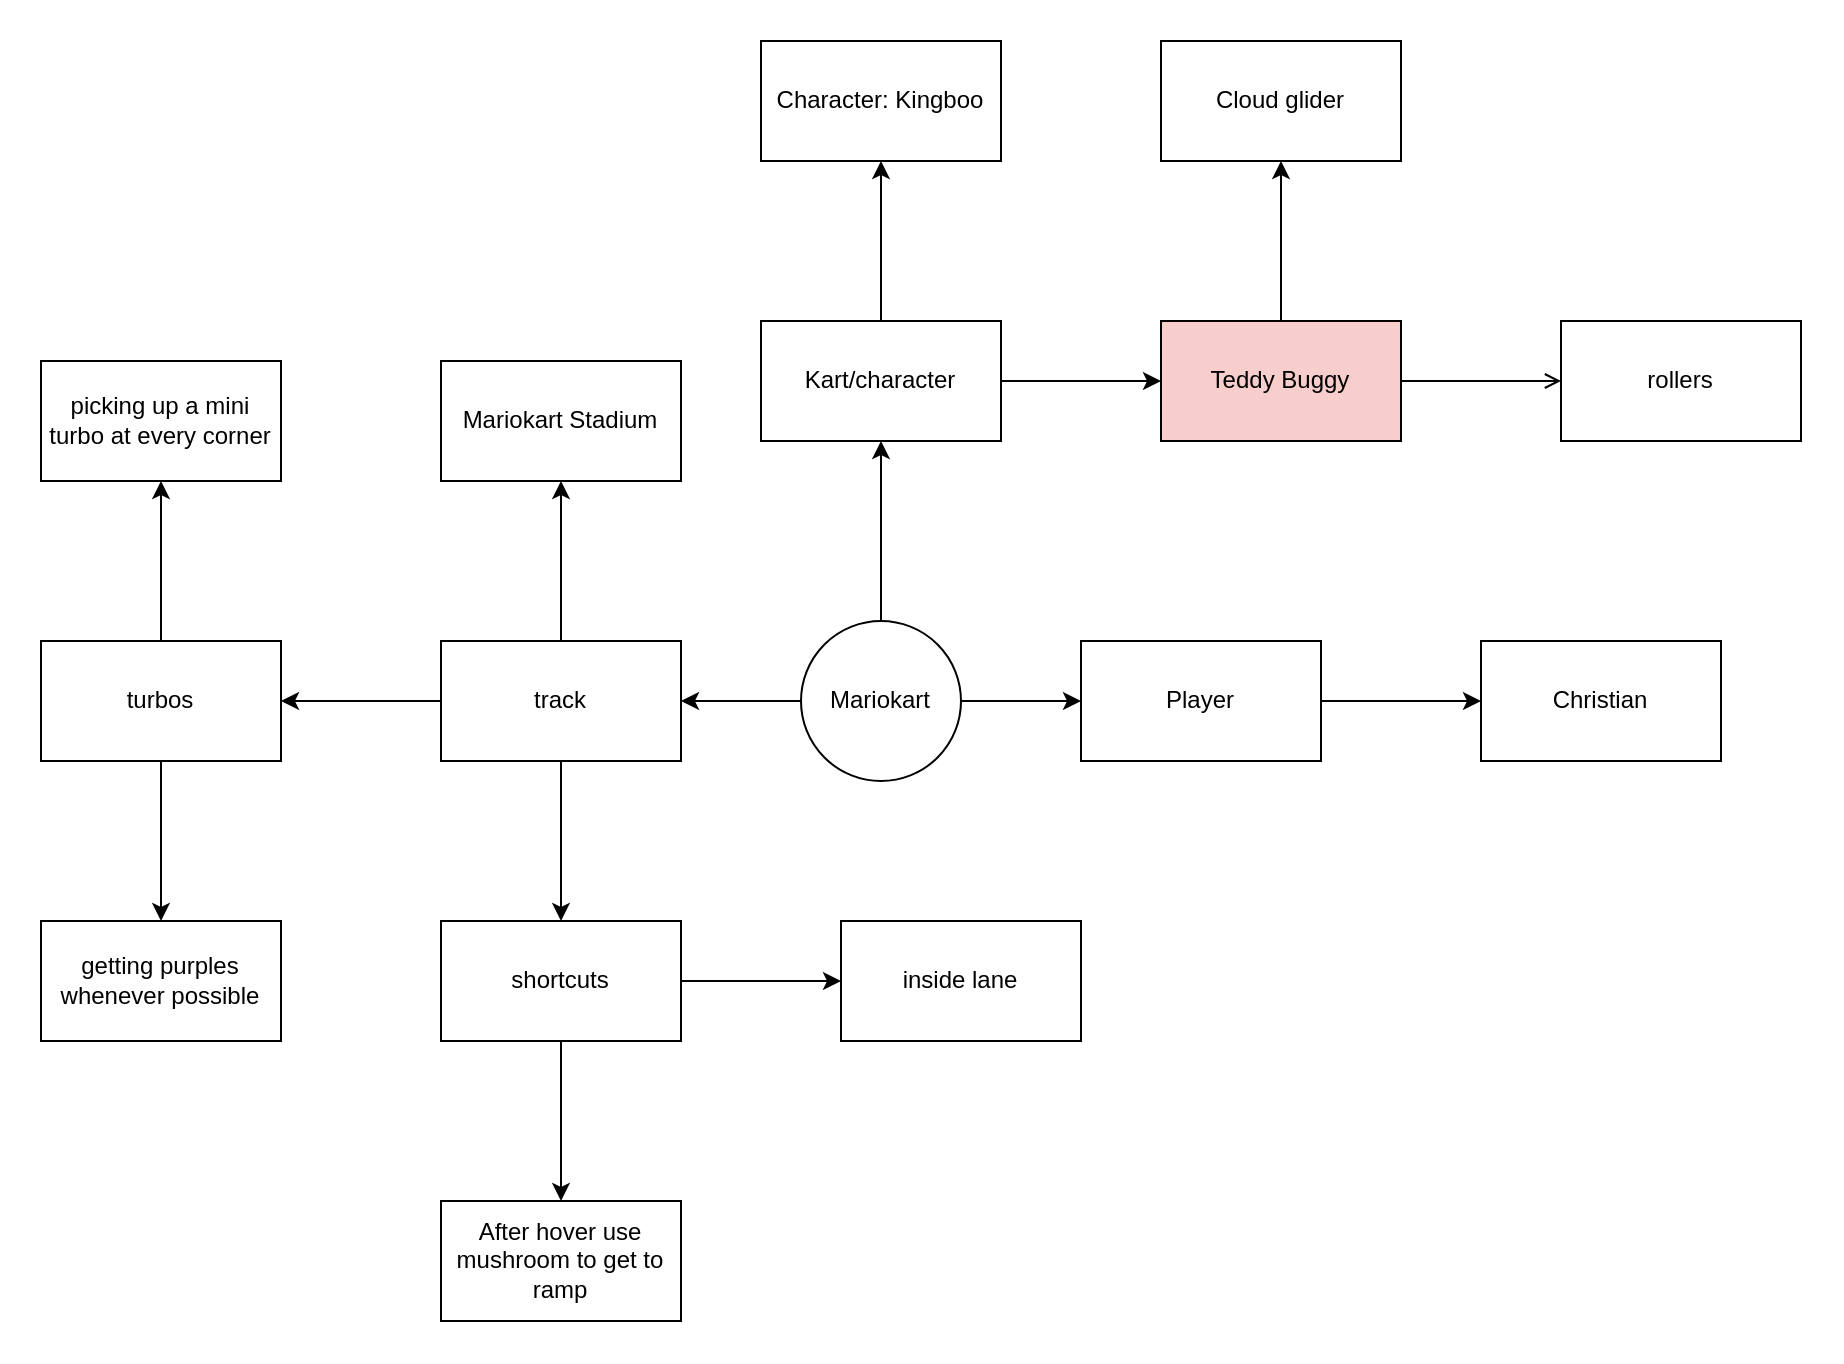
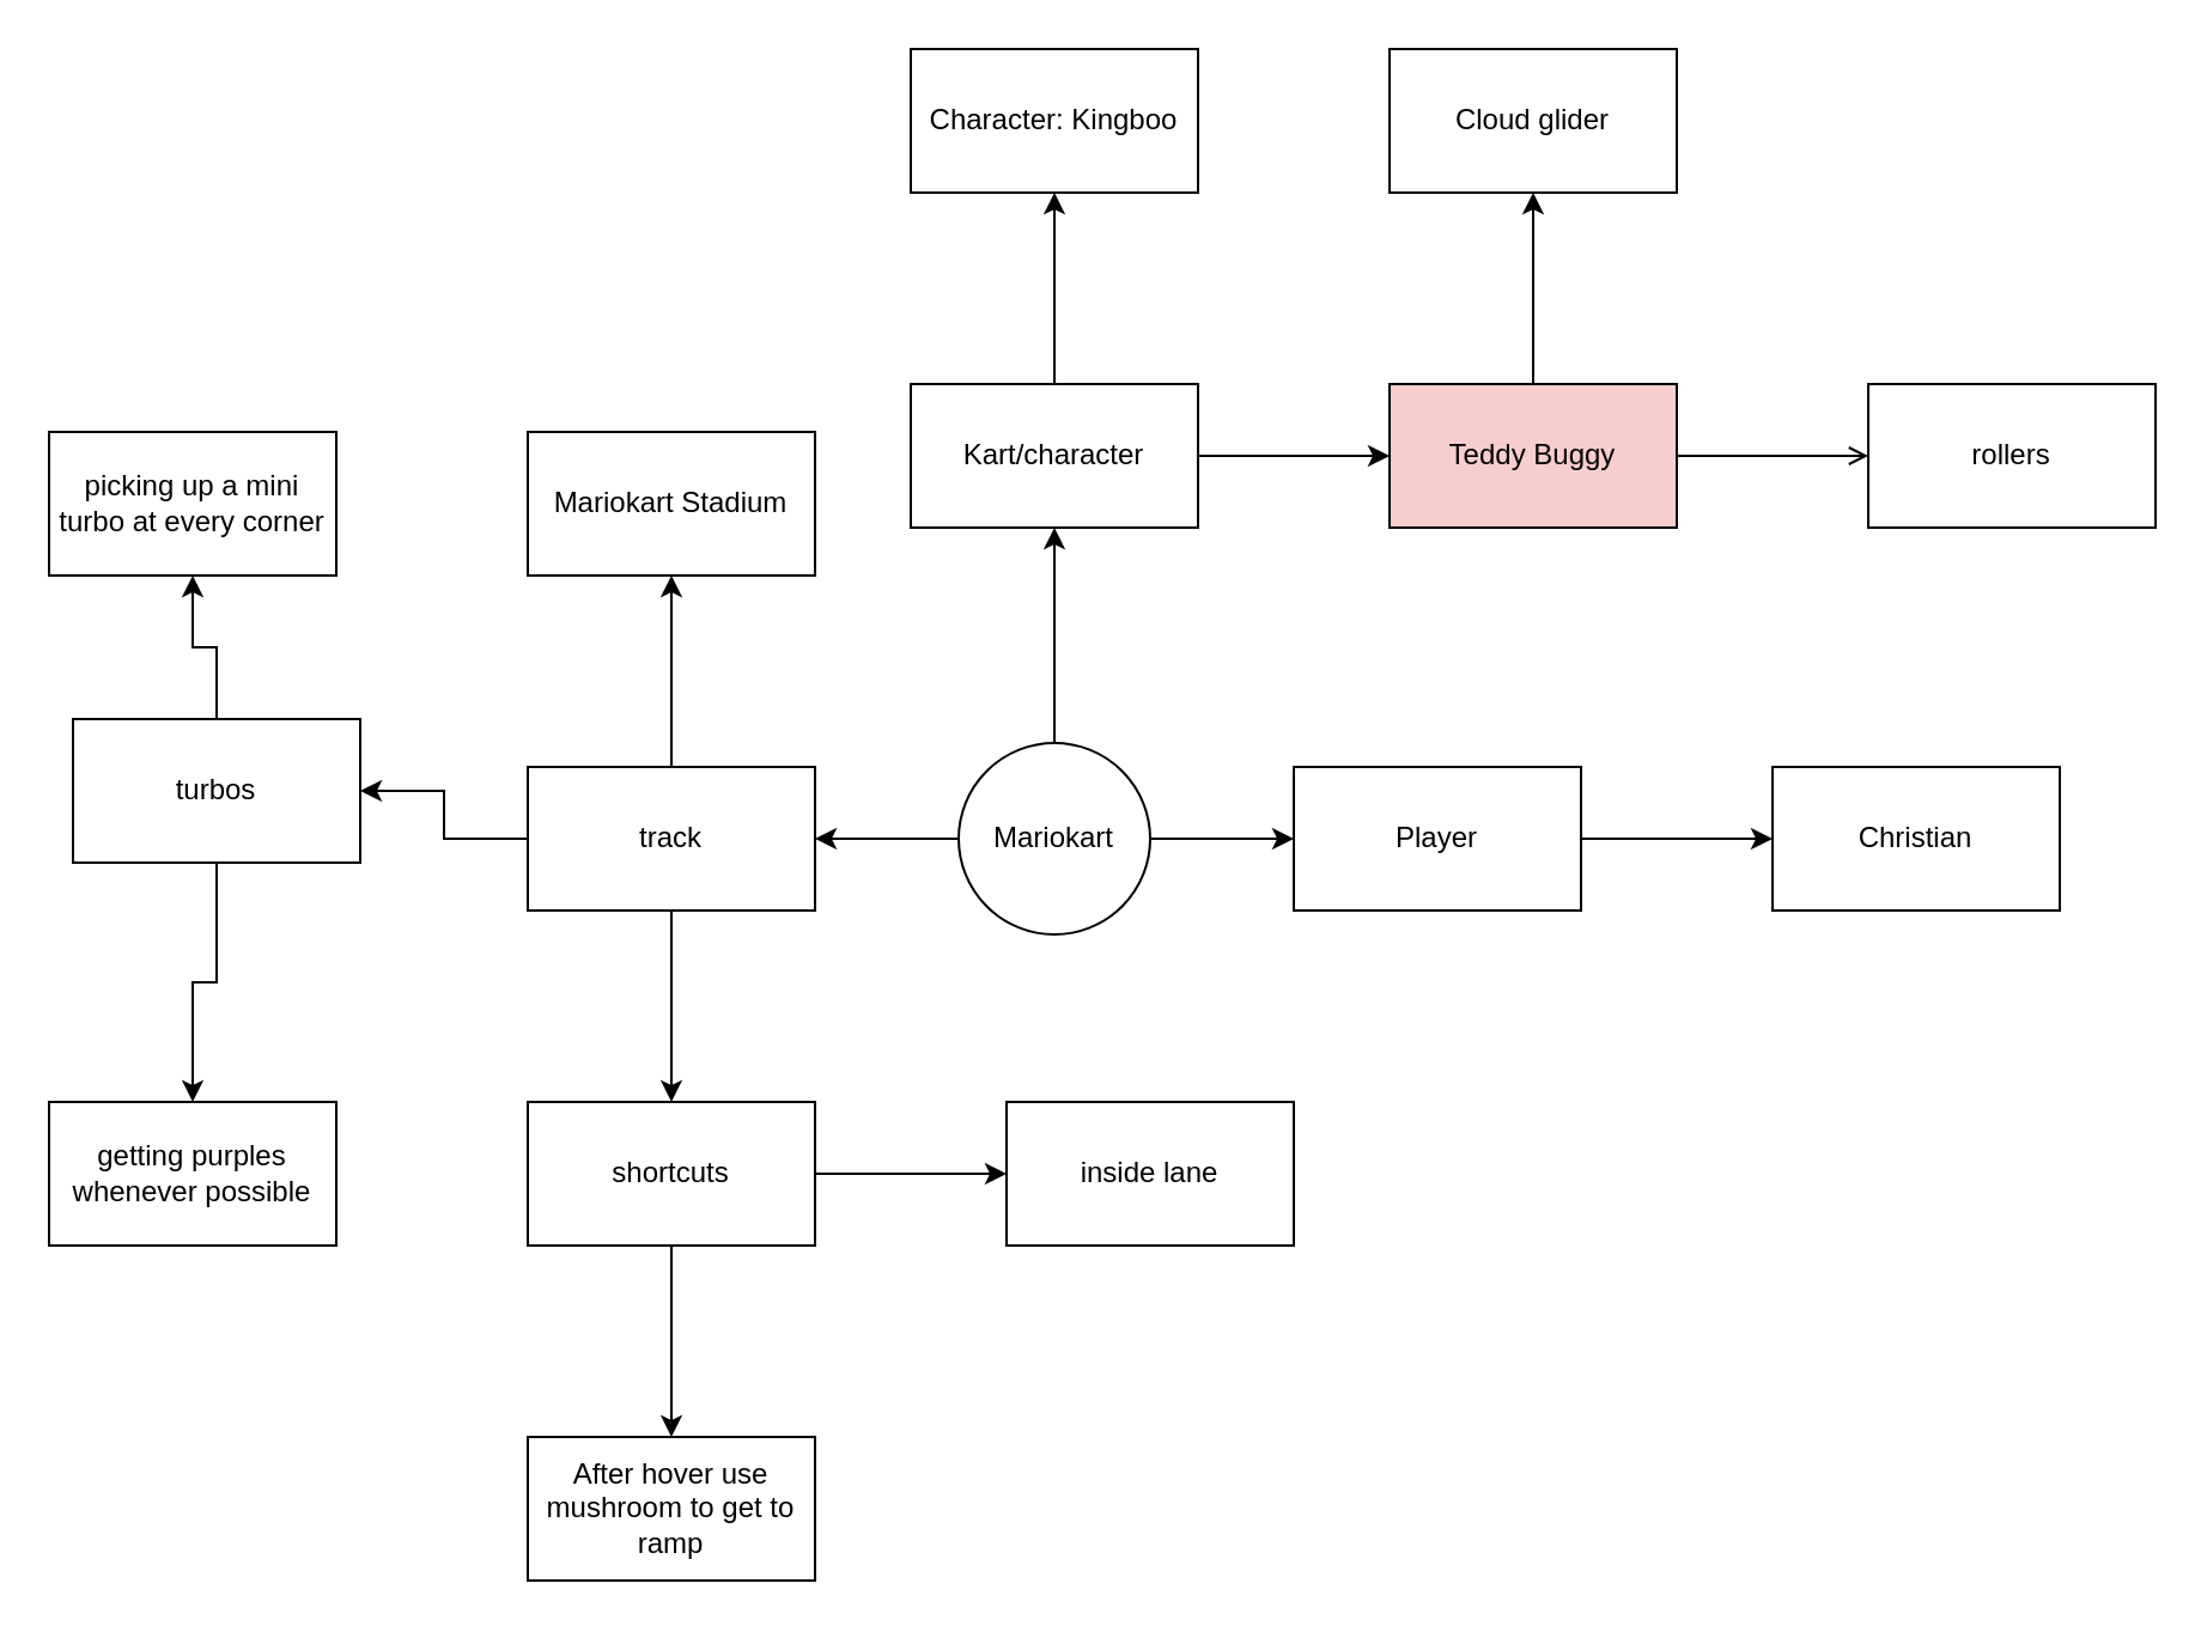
- <mxCell id="24" value="turbos" style="whiteSpace=wrap;html=1;" vertex="1" parent="1"><mxGeometry x="20" y="320" width="120" height="60" as="geometry" /></mxCell>
+ <mxCell id="24" value="turbos" style="whiteSpace=wrap;html=1;" vertex="1" parent="1"><mxGeometry x="30" y="300" width="120" height="60" as="geometry" /></mxCell>
